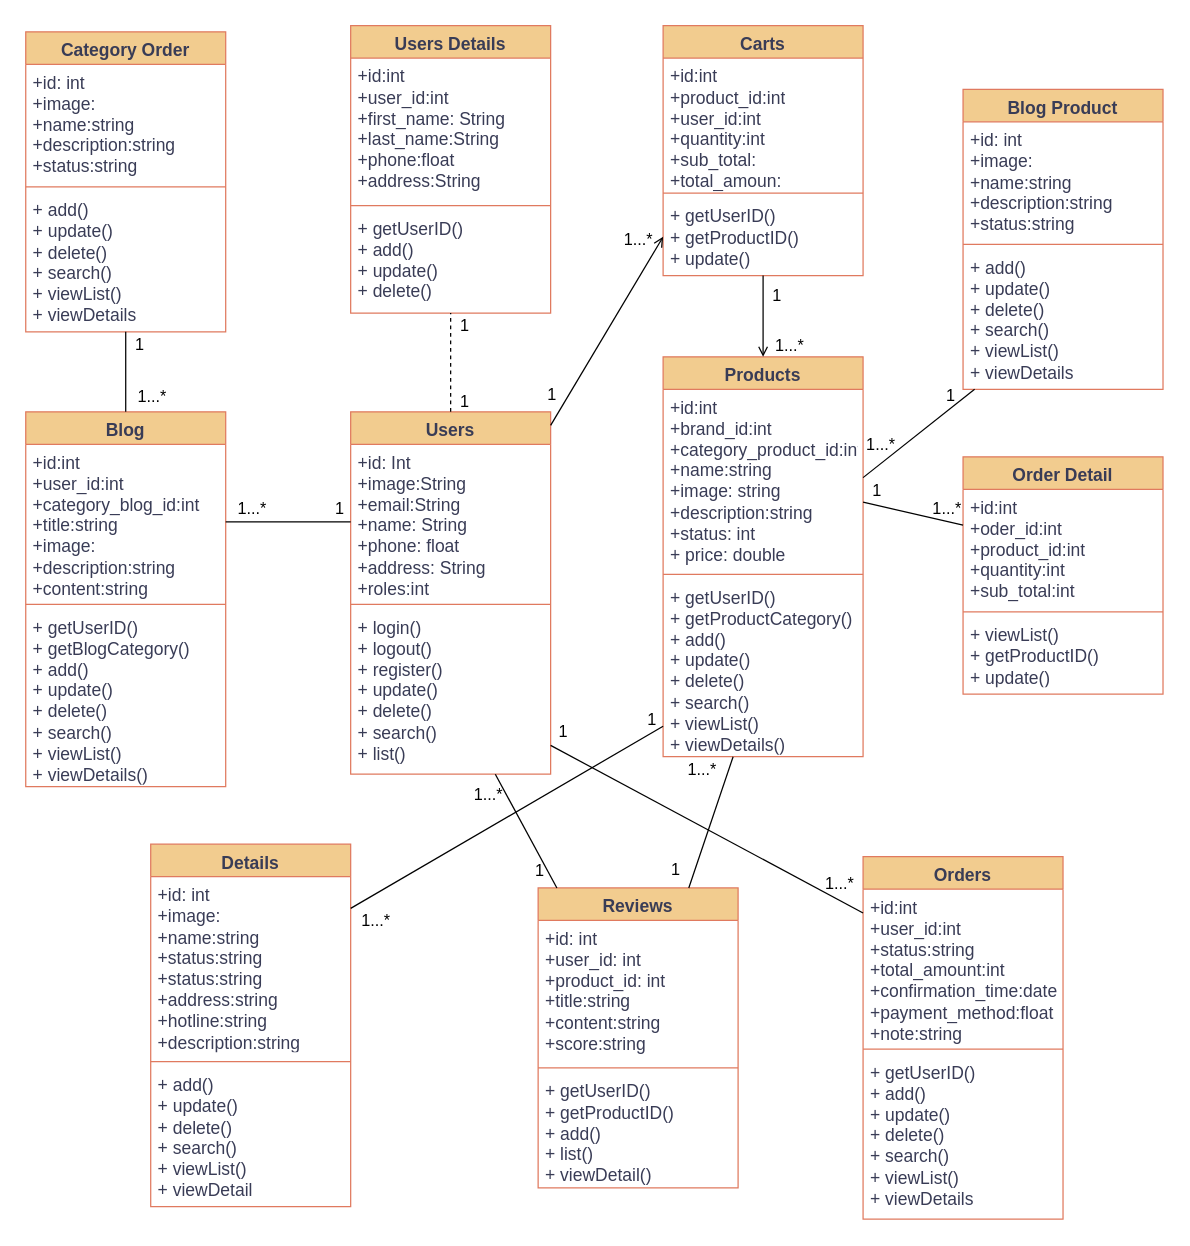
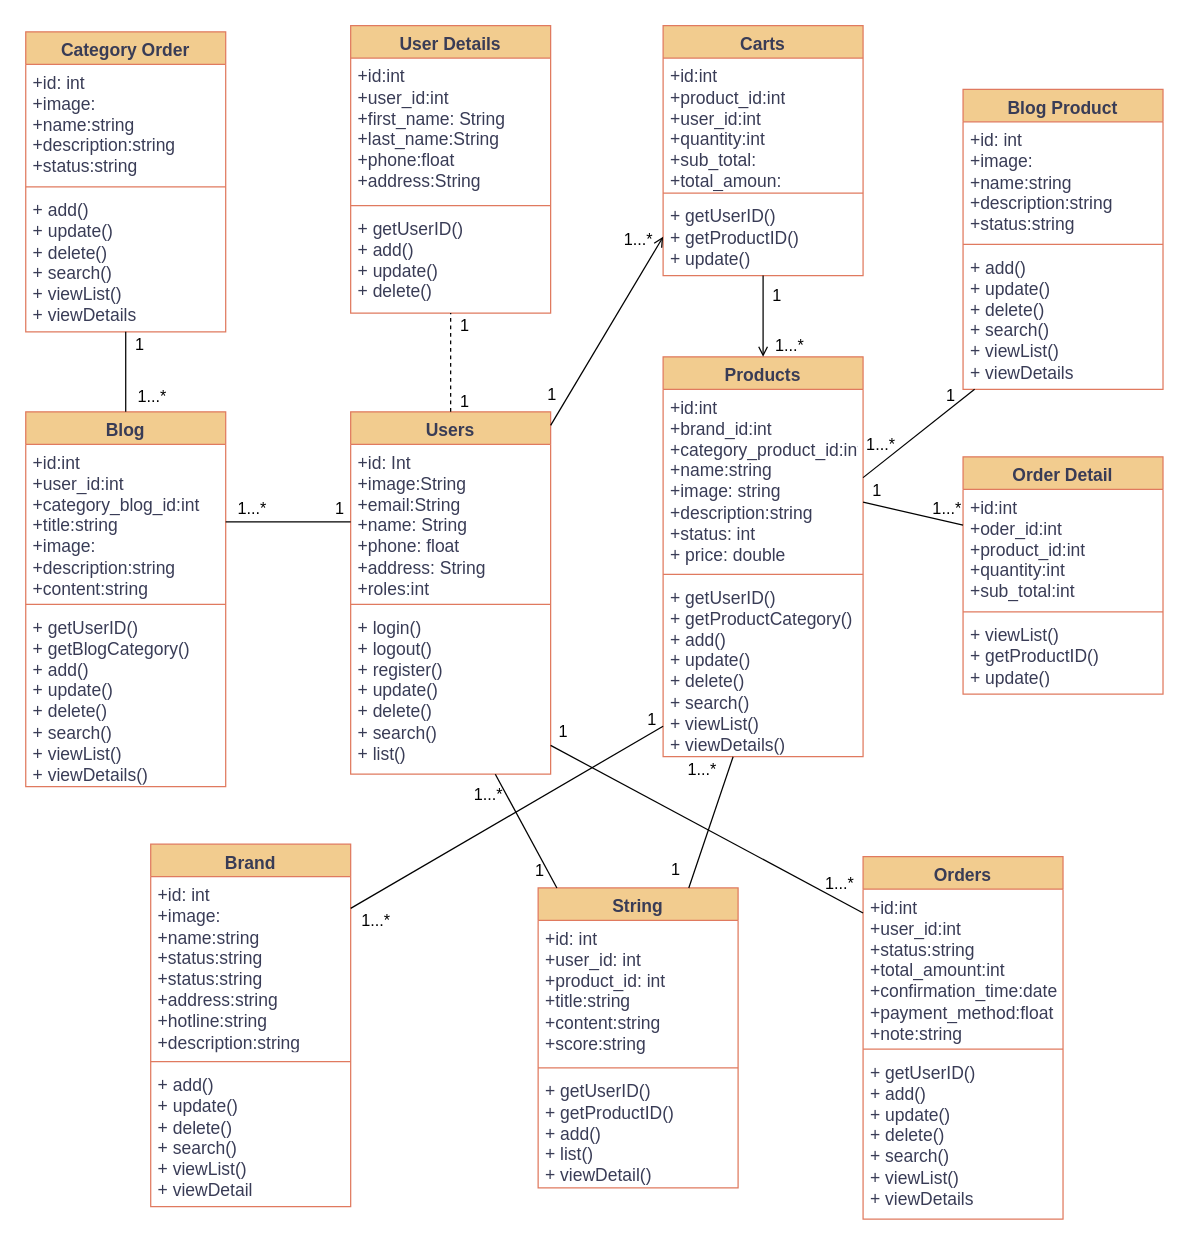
- <mxCell id="2" value="Users Details" style="swimlane;fontStyle=1;align=center;verticalAlign=top;childLayout=stackLayout;horizontal=1;startSize=26;horizontalStack=0;resizeParent=1;resizeParentMax=0;resizeLast=0;collapsible=1;marginBottom=0;whiteSpace=wrap;html=1;fontSize=14;labelBackgroundColor=none;fillColor=#F2CC8F;strokeColor=#E07A5F;fontColor=#393C56;" parent="1" vertex="1"><mxGeometry x="280" y="20" width="160" height="230" as="geometry" /></mxCell>
+ <mxCell id="2" value="User Details" style="swimlane;fontStyle=1;align=center;verticalAlign=top;childLayout=stackLayout;horizontal=1;startSize=26;horizontalStack=0;resizeParent=1;resizeParentMax=0;resizeLast=0;collapsible=1;marginBottom=0;whiteSpace=wrap;html=1;fontSize=14;labelBackgroundColor=none;fillColor=#F2CC8F;strokeColor=#E07A5F;fontColor=#393C56;" parent="1" vertex="1"><mxGeometry x="280" y="20" width="160" height="230" as="geometry" /></mxCell>
- <mxCell id="30" value="Details" style="swimlane;fontStyle=1;align=center;verticalAlign=top;childLayout=stackLayout;horizontal=1;startSize=26;horizontalStack=0;resizeParent=1;resizeParentMax=0;resizeLast=0;collapsible=1;marginBottom=0;whiteSpace=wrap;html=1;fontSize=14;labelBackgroundColor=none;fillColor=#F2CC8F;strokeColor=#E07A5F;fontColor=#393C56;" parent="1" vertex="1"><mxGeometry x="120" y="675" width="160" height="290" as="geometry" /></mxCell>
+ <mxCell id="30" value="Brand" style="swimlane;fontStyle=1;align=center;verticalAlign=top;childLayout=stackLayout;horizontal=1;startSize=26;horizontalStack=0;resizeParent=1;resizeParentMax=0;resizeLast=0;collapsible=1;marginBottom=0;whiteSpace=wrap;html=1;fontSize=14;labelBackgroundColor=none;fillColor=#F2CC8F;strokeColor=#E07A5F;fontColor=#393C56;" parent="1" vertex="1"><mxGeometry x="120" y="675" width="160" height="290" as="geometry" /></mxCell>
- <mxCell id="42" value="Reviews" style="swimlane;fontStyle=1;align=center;verticalAlign=top;childLayout=stackLayout;horizontal=1;startSize=26;horizontalStack=0;resizeParent=1;resizeParentMax=0;resizeLast=0;collapsible=1;marginBottom=0;whiteSpace=wrap;html=1;fontSize=14;labelBackgroundColor=none;fillColor=#F2CC8F;strokeColor=#E07A5F;fontColor=#393C56;" parent="1" vertex="1"><mxGeometry x="430" y="710" width="160" height="240" as="geometry" /></mxCell>
+ <mxCell id="42" value="String" style="swimlane;fontStyle=1;align=center;verticalAlign=top;childLayout=stackLayout;horizontal=1;startSize=26;horizontalStack=0;resizeParent=1;resizeParentMax=0;resizeLast=0;collapsible=1;marginBottom=0;whiteSpace=wrap;html=1;fontSize=14;labelBackgroundColor=none;fillColor=#F2CC8F;strokeColor=#E07A5F;fontColor=#393C56;" parent="1" vertex="1"><mxGeometry x="430" y="710" width="160" height="240" as="geometry" /></mxCell>
